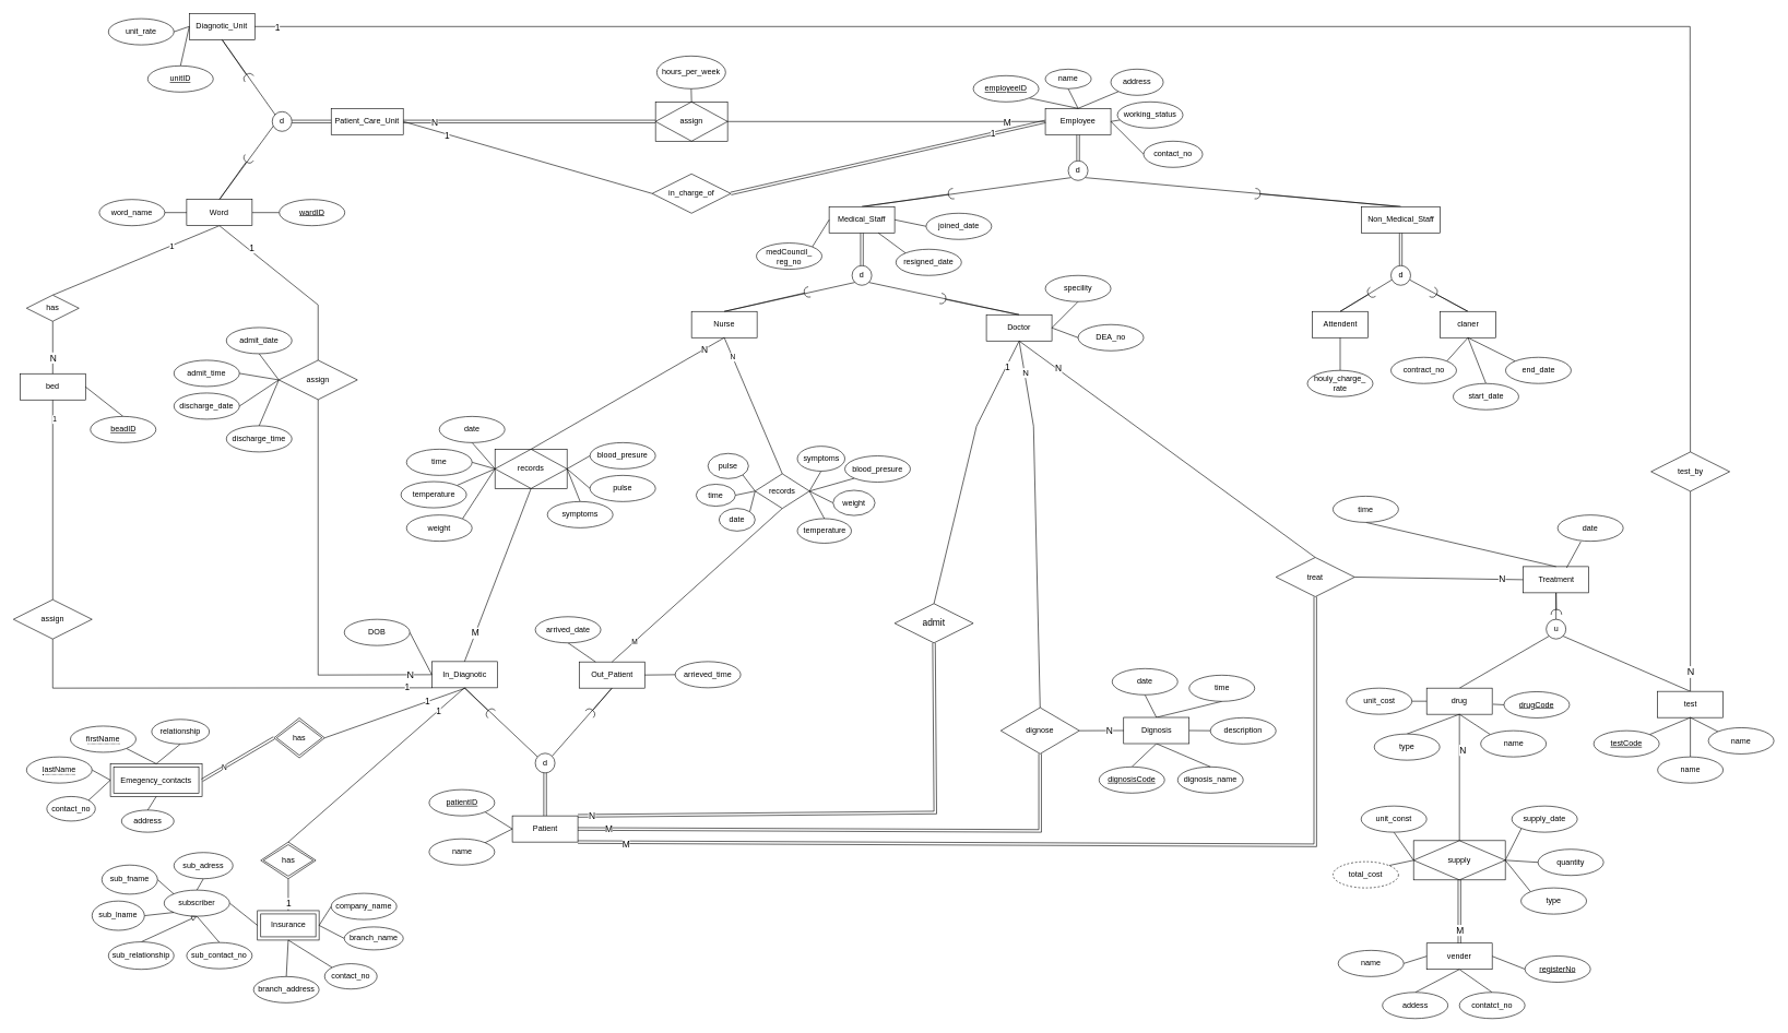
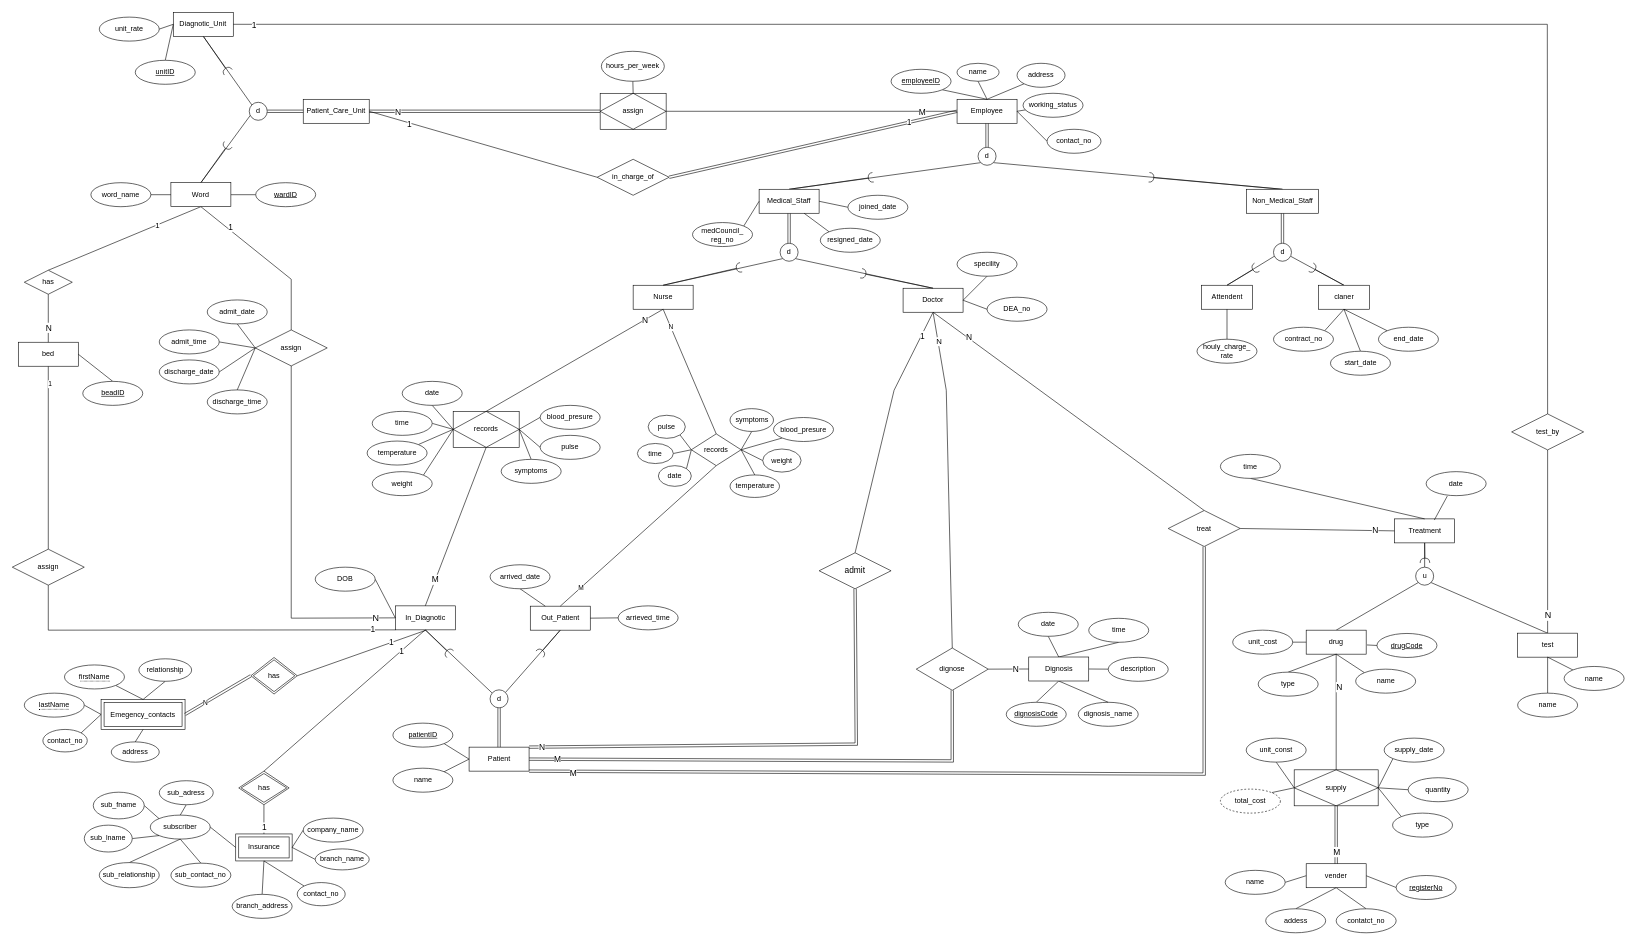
- <mxCell id="215" style="edgeStyle=none;rounded=0;orthogonalLoop=1;jettySize=auto;html=1;exitX=1;exitY=0;exitDx=0;exitDy=0;entryX=0.5;entryY=1;entryDx=0;entryDy=0;endArrow=none;endFill=0;" parent="1" source="216" target="205" edge="1"><mxGeometry relative="1" as="geometry" /></mxCell>
- <mxCell id="216" value="testCode" style="ellipse;whiteSpace=wrap;html=1;align=center;fontStyle=4;" parent="1" vertex="1"><mxGeometry x="2432" y="1115" width="100" height="40" as="geometry" /></mxCell>
- <mxCell id="113" style="edgeStyle=none;rounded=0;orthogonalLoop=1;jettySize=auto;html=1;exitX=0.5;exitY=0;exitDx=0;exitDy=0;entryX=0.5;entryY=1;entryDx=0;entryDy=0;endArrow=block;endFill=0;" parent="1" source="114" target="112" edge="1"><mxGeometry relative="1" as="geometry" /></mxCell>
+ <mxCell id="113" style="edgeStyle=none;rounded=0;orthogonalLoop=1;jettySize=auto;html=1;exitX=0.5;exitY=0;exitDx=0;exitDy=0;entryX=0.5;entryY=1;entryDx=0;entryDy=0;endArrow=none;endFill=0;" parent="1" source="114" target="112" edge="1"><mxGeometry relative="1" as="geometry" /></mxCell>
